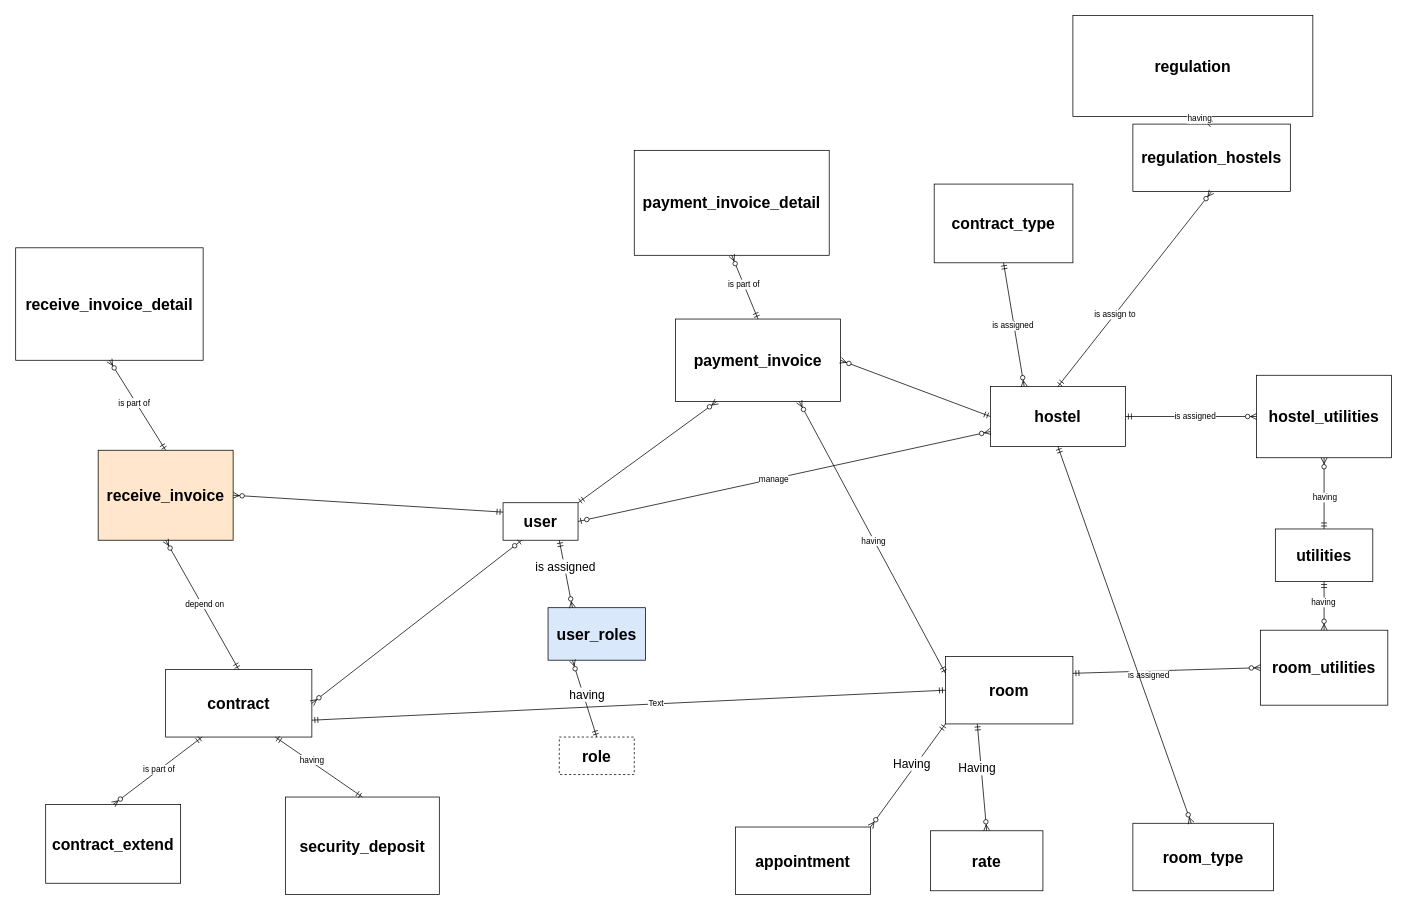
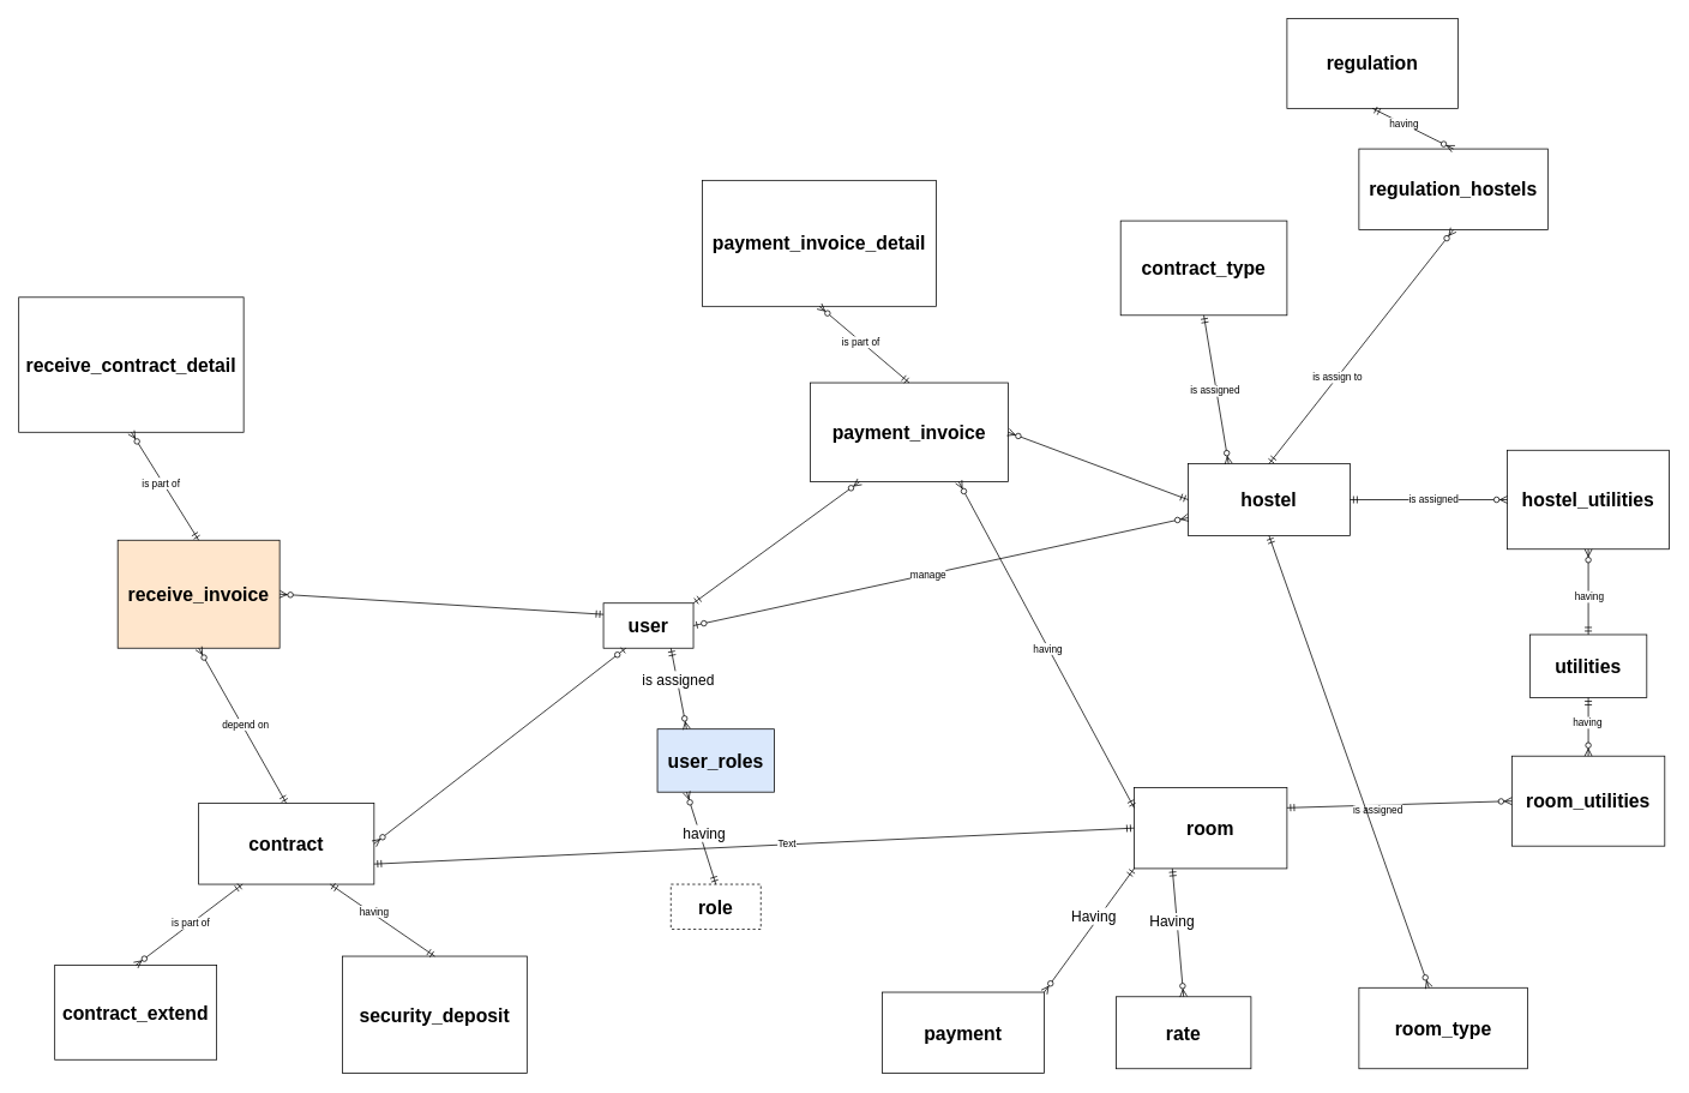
- <mxCell id="13" value="regulation" style="html=1;dashed=0;whiteSpace=wrap;fontSize=21;fontStyle=1" parent="1" vertex="1"><mxGeometry x="1430" y="20" width="320" height="135" as="geometry" /></mxCell>
+ <mxCell id="13" value="regulation" style="html=1;dashed=0;whiteSpace=wrap;fontSize=21;fontStyle=1" parent="1" vertex="1"><mxGeometry x="1430" y="20" width="190" height="100" as="geometry" /></mxCell>
- <mxCell id="9" value="payment_invoice_detail" style="html=1;dashed=0;whiteSpace=wrap;fontSize=21;fontStyle=1" parent="1" vertex="1"><mxGeometry x="845" y="200" width="260" height="140" as="geometry" /></mxCell>
+ <mxCell id="9" value="payment_invoice_detail" style="html=1;dashed=0;whiteSpace=wrap;fontSize=21;fontStyle=1" parent="1" vertex="1"><mxGeometry x="780" y="200" width="260" height="140" as="geometry" /></mxCell>
- <mxCell id="12" value="receive_invoice_detail" style="html=1;dashed=0;whiteSpace=wrap;fontSize=21;fontStyle=1" parent="1" vertex="1"><mxGeometry x="20" y="330" width="250" height="150" as="geometry" /></mxCell>
+ <mxCell id="12" value="receive_contract_detail" style="html=1;dashed=0;whiteSpace=wrap;fontSize=21;fontStyle=1" parent="1" vertex="1"><mxGeometry x="20" y="330" width="250" height="150" as="geometry" /></mxCell>
- <mxCell id="2" value="appointment" style="html=1;dashed=0;whiteSpace=wrap;fontSize=21;fontStyle=1" parent="1" vertex="1"><mxGeometry x="980" y="1102.5" width="180" height="90" as="geometry" /></mxCell>
+ <mxCell id="2" value="payment" style="html=1;dashed=0;whiteSpace=wrap;fontSize=21;fontStyle=1" parent="1" vertex="1"><mxGeometry x="980" y="1102.5" width="180" height="90" as="geometry" /></mxCell>
